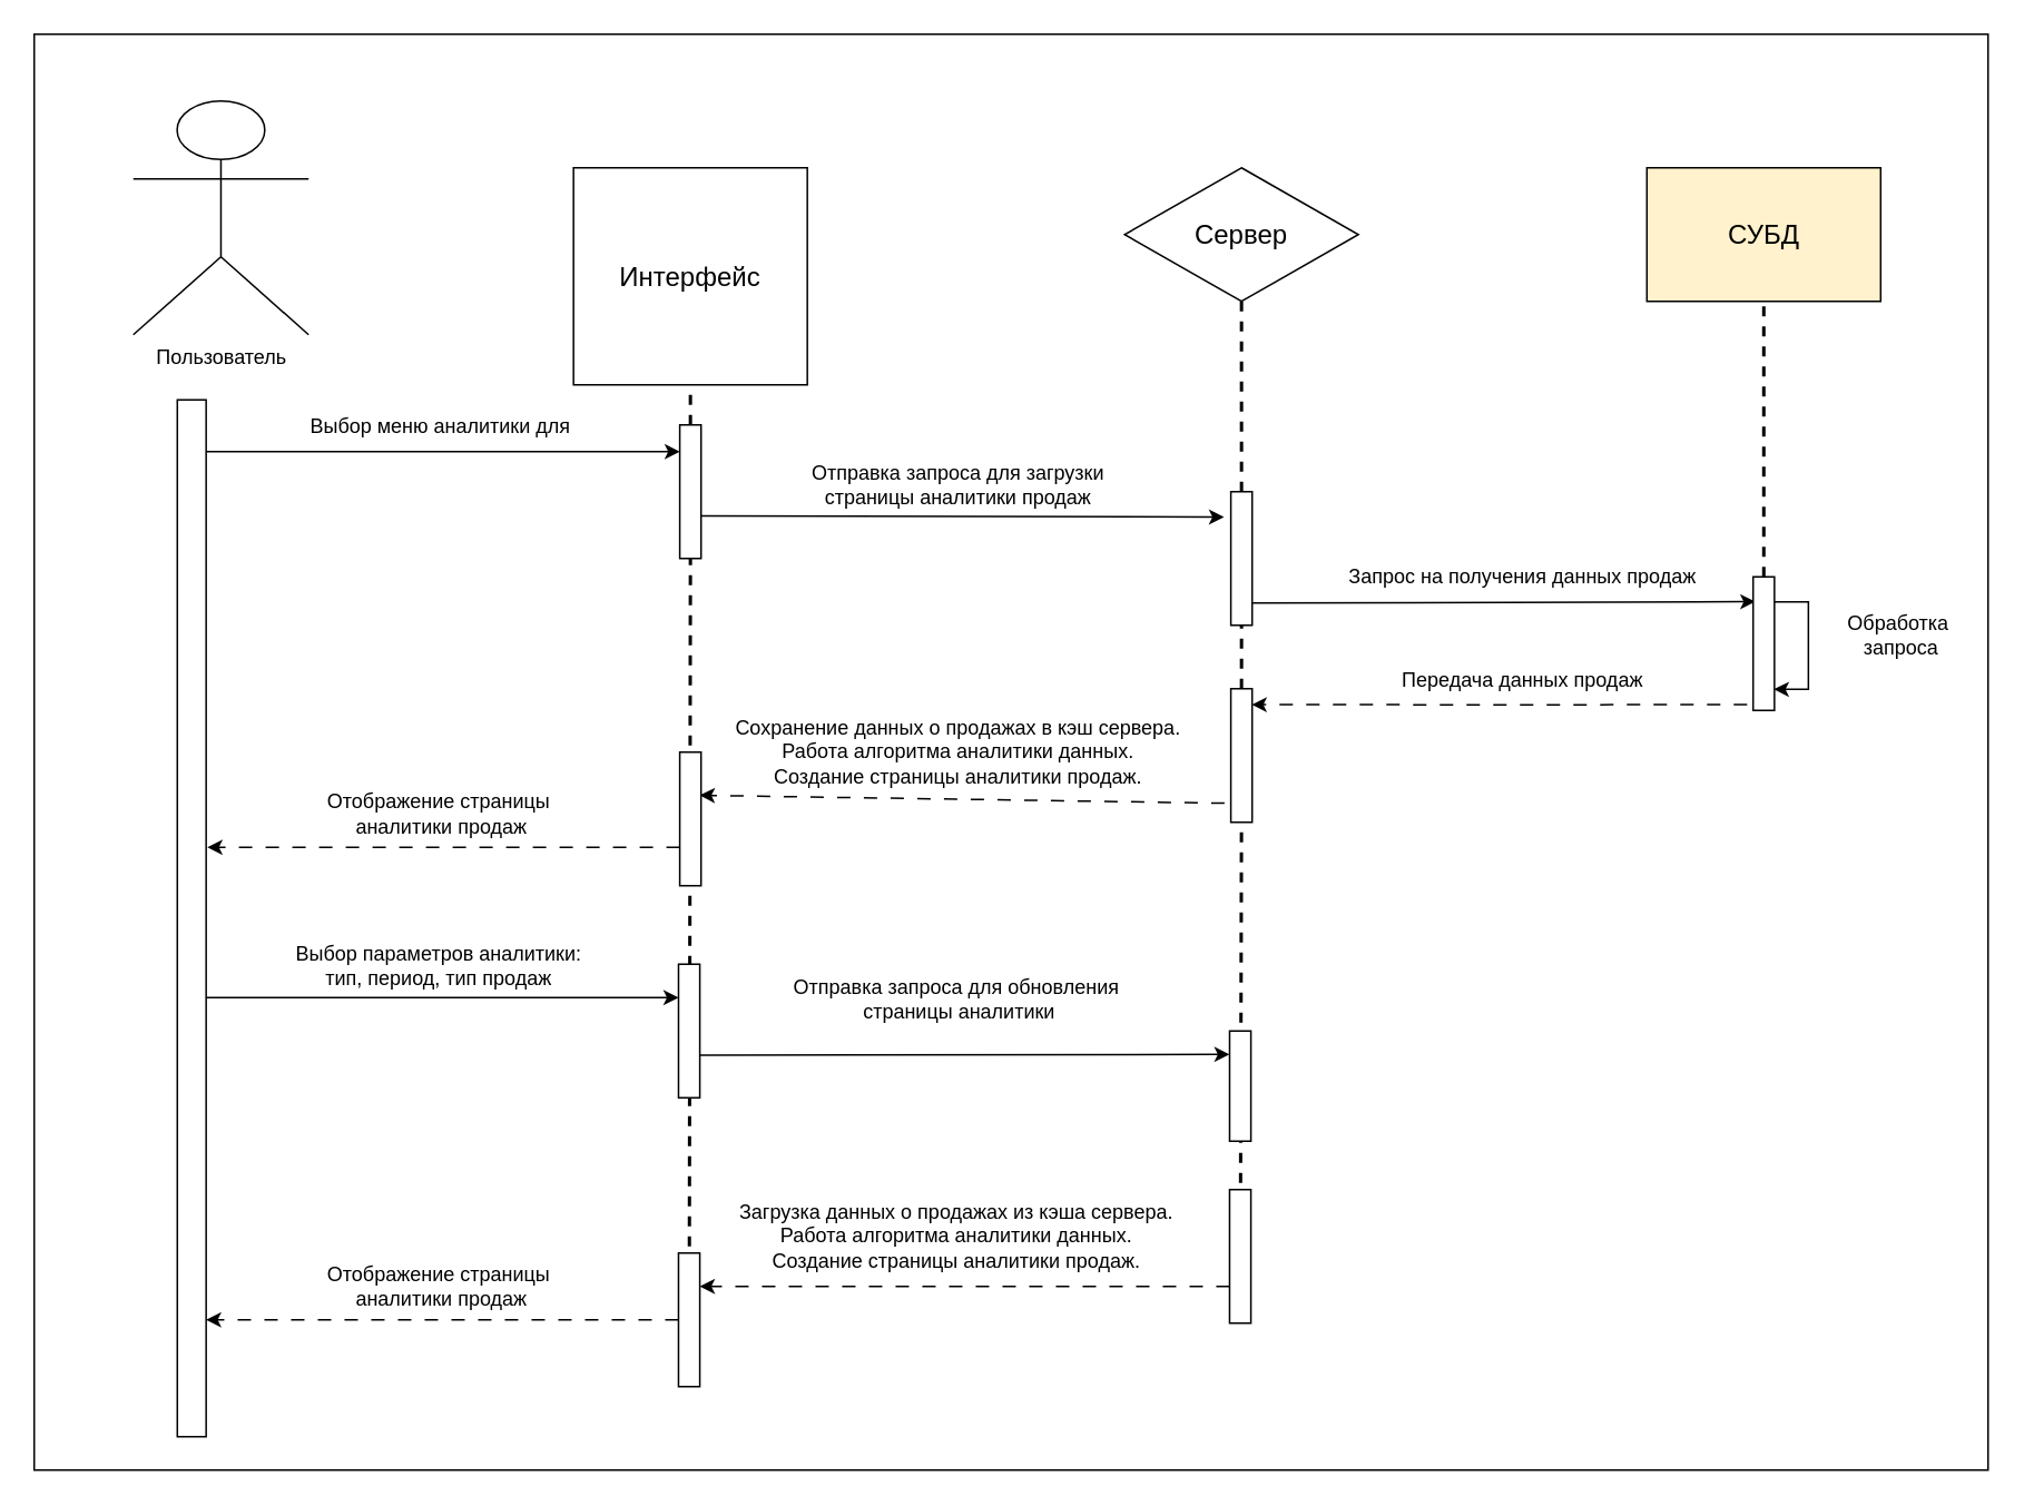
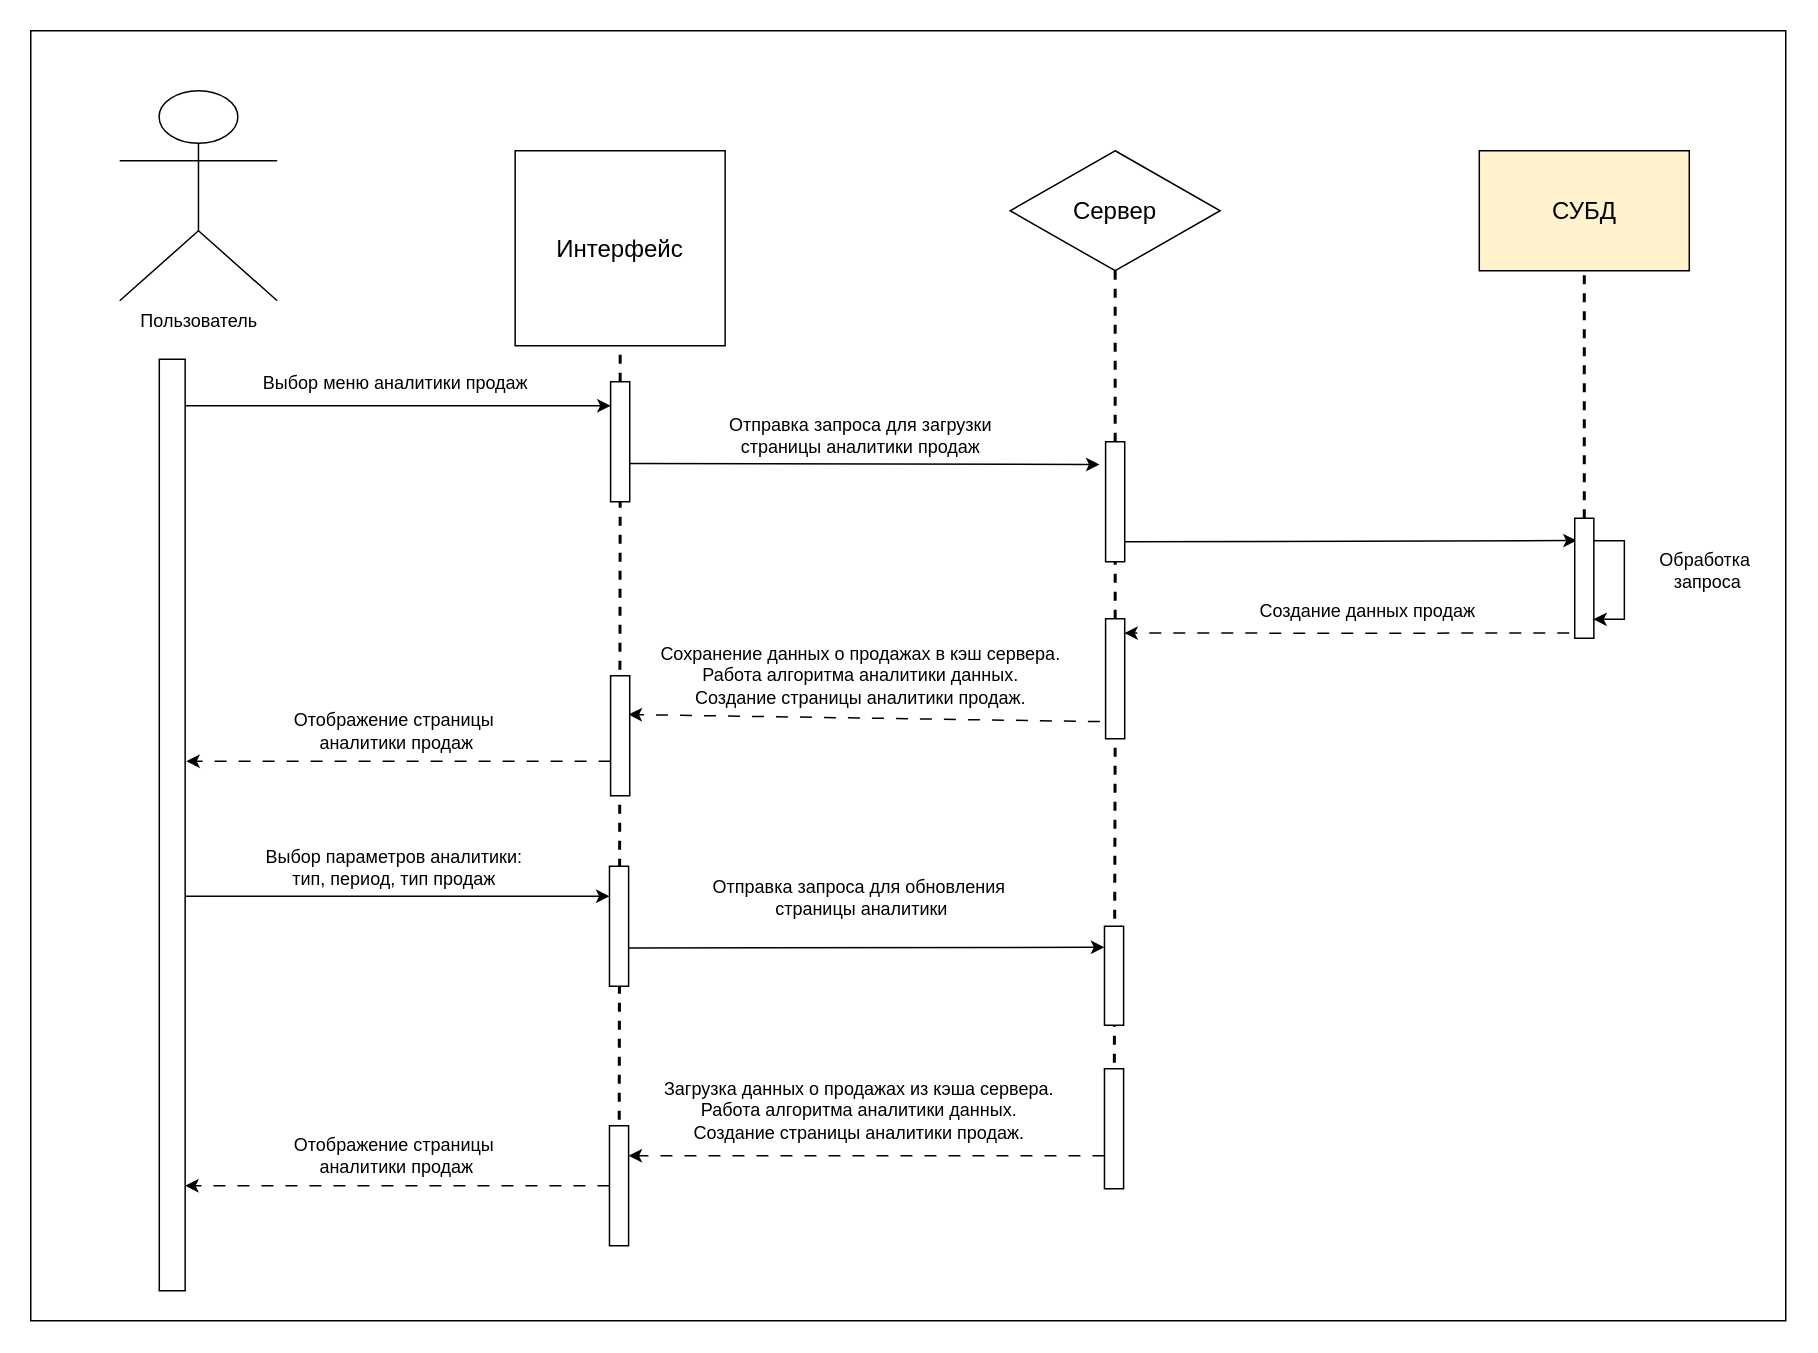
- <mxCell id="9" value="Выбор меню аналитики для" style="text;html=1;align=center;verticalAlign=middle;resizable=0;points=[];autosize=1;strokeColor=none;fillColor=none;fontSize=12;" vertex="1" parent="1"><mxGeometry x="162.94" y="240" width="200" height="30" as="geometry" /></mxCell>
+ <mxCell id="9" value="Выбор меню аналитики продаж" style="text;html=1;align=center;verticalAlign=middle;resizable=0;points=[];autosize=1;strokeColor=none;fillColor=none;fontSize=12;" vertex="1" parent="1"><mxGeometry x="162.94" y="240" width="200" height="30" as="geometry" /></mxCell>
- <mxCell id="15" value="Запрос на получения данных продаж" style="text;html=1;align=center;verticalAlign=middle;resizable=0;points=[];autosize=1;strokeColor=none;fillColor=none;fontSize=12;" vertex="1" parent="1"><mxGeometry x="795.69" y="330" width="230" height="30" as="geometry" /></mxCell>
- <mxCell id="19" value="Передача данных&amp;nbsp;продаж" style="text;html=1;align=center;verticalAlign=middle;resizable=0;points=[];autosize=1;strokeColor=none;fillColor=none;fontSize=12;" vertex="1" parent="1"><mxGeometry x="825.69" y="392" width="170" height="30" as="geometry" /></mxCell>
+ <mxCell id="19" value="Создание данных&amp;nbsp;продаж" style="text;html=1;align=center;verticalAlign=middle;resizable=0;points=[];autosize=1;strokeColor=none;fillColor=none;fontSize=12;" vertex="1" parent="1"><mxGeometry x="825.69" y="392" width="170" height="30" as="geometry" /></mxCell>
